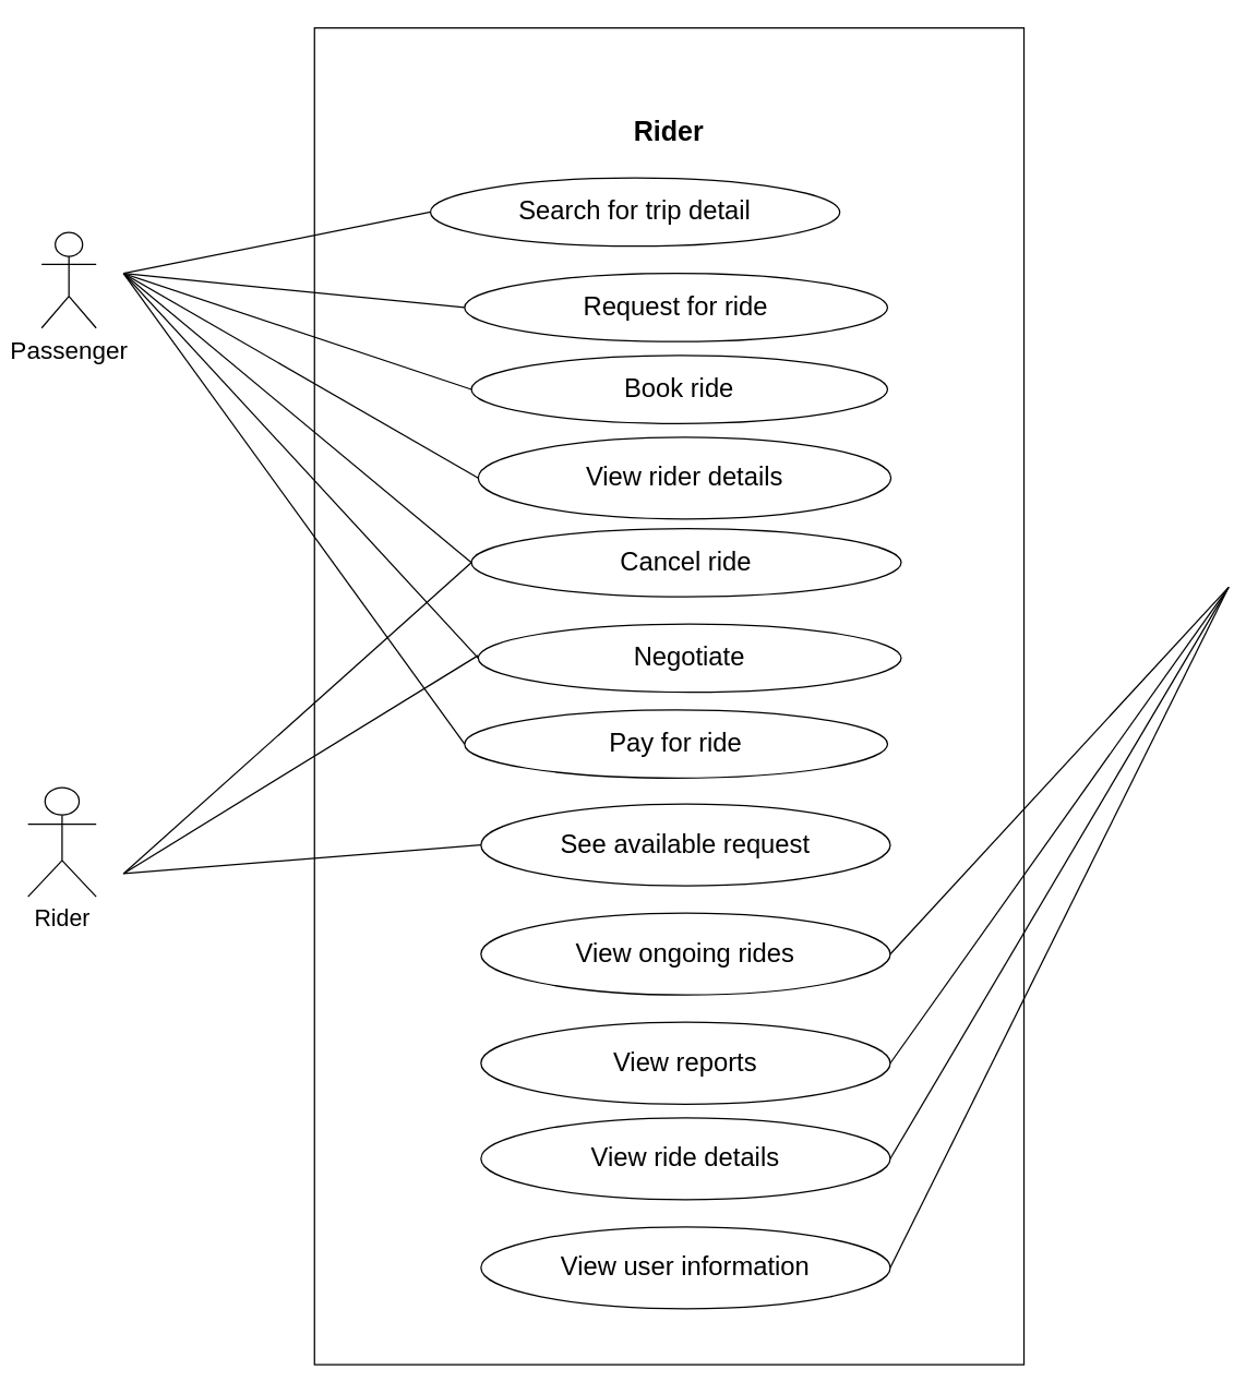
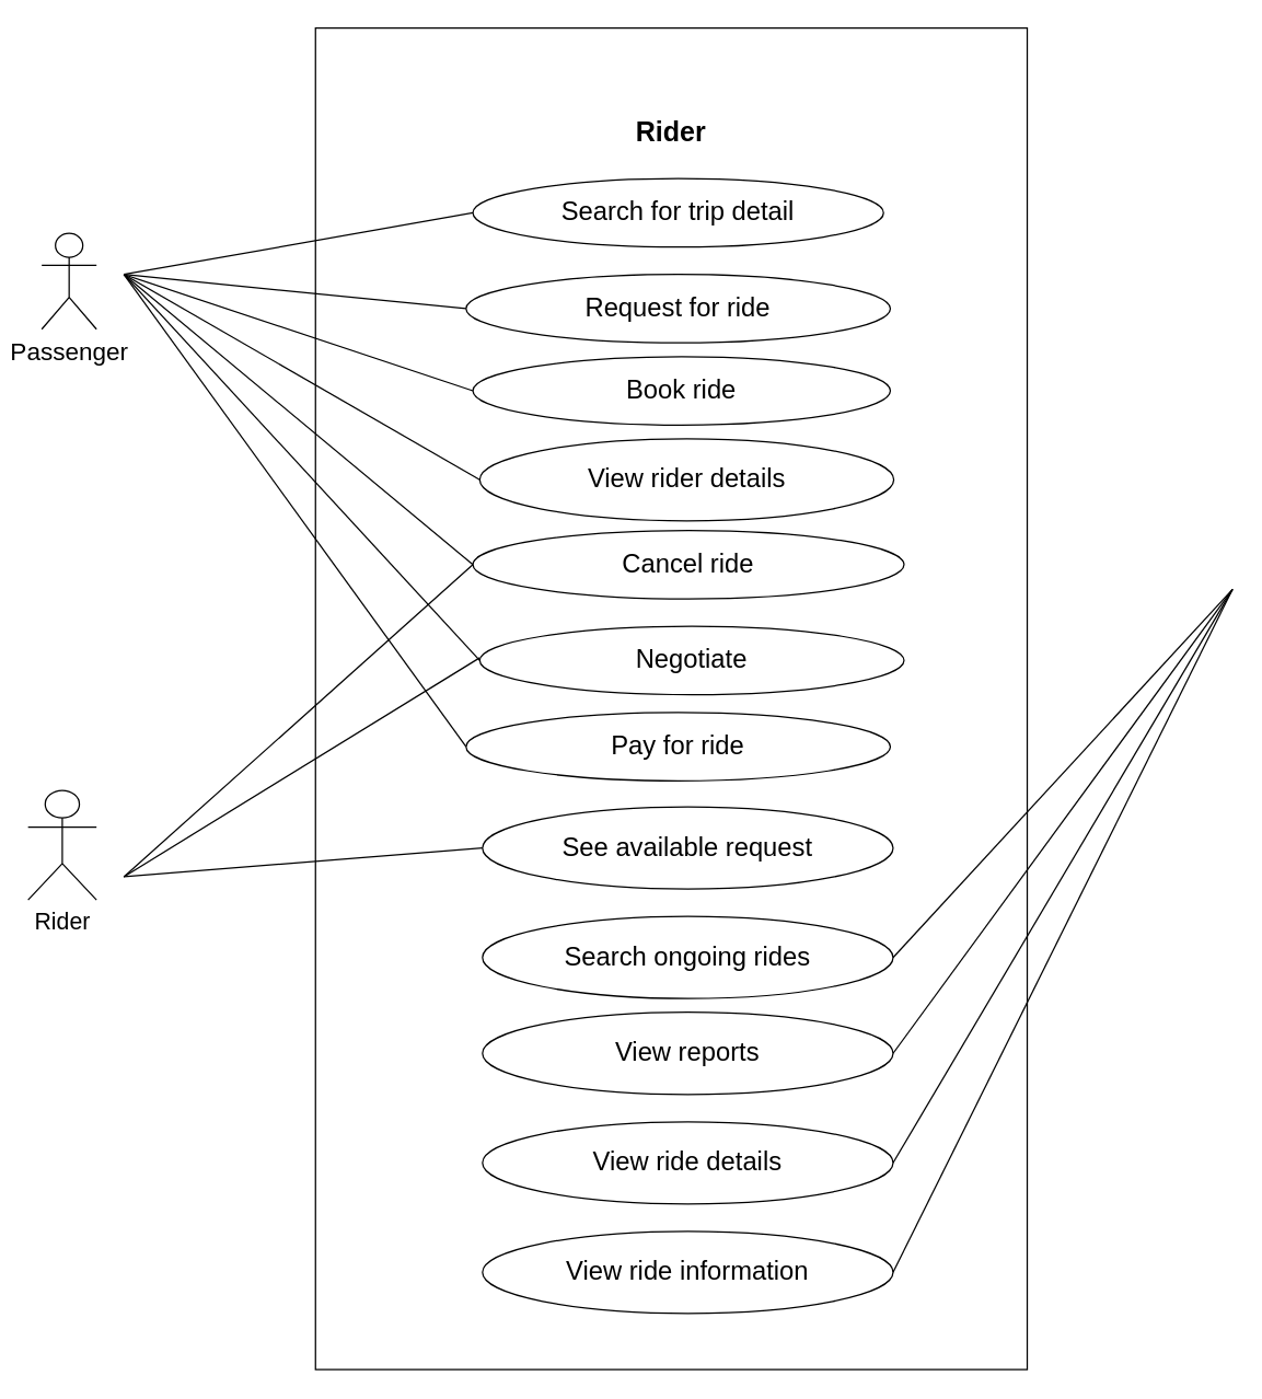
- <mxCell id="6" value="&lt;font style=&quot;font-size: 19px&quot;&gt;Search for trip detail&lt;/font&gt;" style="ellipse;whiteSpace=wrap;html=1;fillColor=none;" vertex="1" parent="1"><mxGeometry x="315" y="130" width="300" height="50" as="geometry" /></mxCell>
+ <mxCell id="6" value="&lt;font style=&quot;font-size: 19px&quot;&gt;Search for trip detail&lt;/font&gt;" style="ellipse;whiteSpace=wrap;html=1;fillColor=none;" vertex="1" parent="1"><mxGeometry x="345" y="130" width="300" height="50" as="geometry" /></mxCell>
- <mxCell id="11" value="&lt;font style=&quot;font-size: 19px&quot;&gt;View ongoing rides&lt;/font&gt;" style="ellipse;whiteSpace=wrap;html=1;fillColor=none;" vertex="1" parent="1"><mxGeometry x="352" y="669" width="300" height="60" as="geometry" /></mxCell>
+ <mxCell id="11" value="&lt;font style=&quot;font-size: 19px&quot;&gt;Search ongoing rides&lt;/font&gt;" style="ellipse;whiteSpace=wrap;html=1;fillColor=none;" vertex="1" parent="1"><mxGeometry x="352" y="669" width="300" height="60" as="geometry" /></mxCell>
- <mxCell id="12" value="&lt;font style=&quot;font-size: 19px&quot;&gt;View reports&lt;/font&gt;" style="ellipse;whiteSpace=wrap;html=1;fillColor=none;" vertex="1" parent="1"><mxGeometry x="352" y="749" width="300" height="60" as="geometry" /></mxCell>
+ <mxCell id="12" value="&lt;font style=&quot;font-size: 19px&quot;&gt;View reports&lt;/font&gt;" style="ellipse;whiteSpace=wrap;html=1;fillColor=none;" vertex="1" parent="1"><mxGeometry x="352" y="739" width="300" height="60" as="geometry" /></mxCell>
- <mxCell id="14" value="&lt;font style=&quot;font-size: 19px&quot;&gt;View user information&lt;/font&gt;" style="ellipse;whiteSpace=wrap;html=1;fillColor=none;" vertex="1" parent="1"><mxGeometry x="352" y="899" width="300" height="60" as="geometry" /></mxCell>
+ <mxCell id="14" value="&lt;font style=&quot;font-size: 19px&quot;&gt;View ride information&lt;/font&gt;" style="ellipse;whiteSpace=wrap;html=1;fillColor=none;" vertex="1" parent="1"><mxGeometry x="352" y="899" width="300" height="60" as="geometry" /></mxCell>
